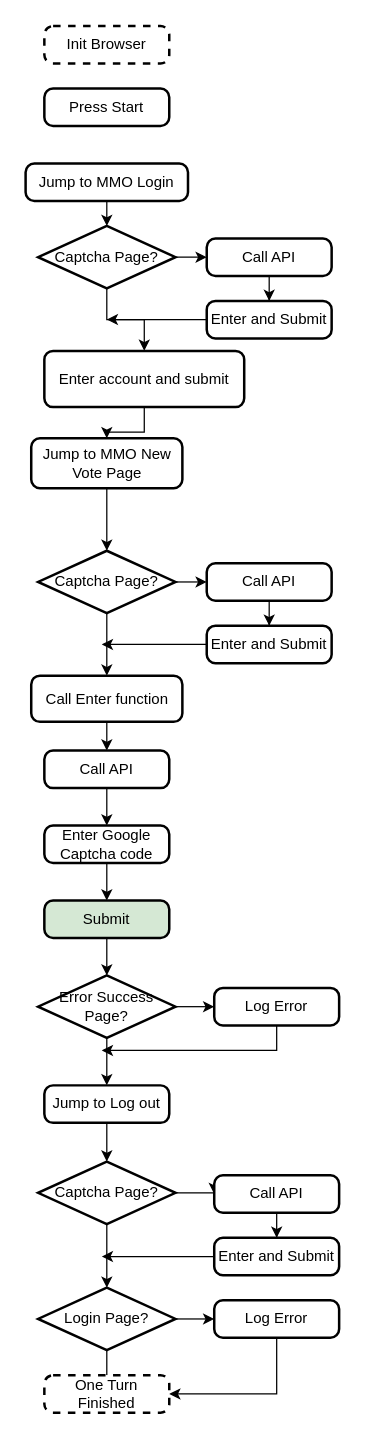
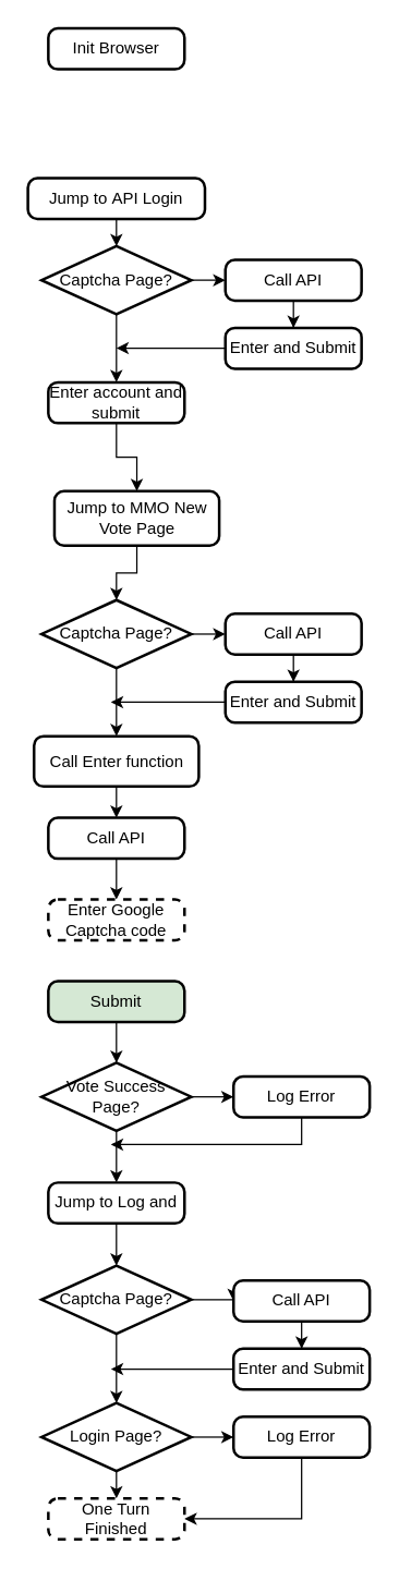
- <mxCell id="2" value="Init&amp;nbsp;Browser" style="rounded=1;whiteSpace=wrap;html=1;absoluteArcSize=1;arcSize=14;strokeWidth=2;dashed=1;" parent="1" vertex="1"><mxGeometry x="35" y="20" width="100" height="30" as="geometry" /></mxCell>
+ <mxCell id="2" value="Init&amp;nbsp;Browser" style="rounded=1;whiteSpace=wrap;html=1;absoluteArcSize=1;arcSize=14;strokeWidth=2;" parent="1" vertex="1"><mxGeometry x="35" y="20" width="100" height="30" as="geometry" /></mxCell>
- <mxCell id="5" value="Press&amp;nbsp;Start" style="rounded=1;whiteSpace=wrap;html=1;absoluteArcSize=1;arcSize=14;strokeWidth=2;" parent="1" vertex="1"><mxGeometry x="35" y="70" width="100" height="30" as="geometry" /></mxCell>
- <mxCell id="4" value="Jump&amp;nbsp;to&amp;nbsp;MMO&amp;nbsp;Login" style="rounded=1;whiteSpace=wrap;html=1;absoluteArcSize=1;arcSize=14;strokeWidth=2;" parent="1" vertex="1"><mxGeometry x="20" y="130" width="130" height="30" as="geometry" /></mxCell>
+ <mxCell id="4" value="Jump&amp;nbsp;to&amp;nbsp;API&amp;nbsp;Login" style="rounded=1;whiteSpace=wrap;html=1;absoluteArcSize=1;arcSize=14;strokeWidth=2;" parent="1" vertex="1"><mxGeometry x="20" y="130" width="130" height="30" as="geometry" /></mxCell>
- <mxCell id="14" value="Enter account and submit" style="rounded=1;whiteSpace=wrap;html=1;absoluteArcSize=1;arcSize=14;strokeWidth=2;" parent="1" vertex="1"><mxGeometry x="35" y="280" width="160" height="45" as="geometry" /></mxCell>
+ <mxCell id="14" value="Enter account and submit" style="rounded=1;whiteSpace=wrap;html=1;absoluteArcSize=1;arcSize=14;strokeWidth=2;" parent="1" vertex="1"><mxGeometry x="35" y="280" width="100" height="30" as="geometry" /></mxCell>
- <mxCell id="16" value="Jump&amp;nbsp;to&amp;nbsp;MMO&amp;nbsp;New Vote Page" style="rounded=1;whiteSpace=wrap;html=1;absoluteArcSize=1;arcSize=14;strokeWidth=2;" vertex="1" parent="1"><mxGeometry x="24.5" y="350" width="121" height="40" as="geometry" /></mxCell>
+ <mxCell id="16" value="Jump&amp;nbsp;to&amp;nbsp;MMO&amp;nbsp;New Vote Page" style="rounded=1;whiteSpace=wrap;html=1;absoluteArcSize=1;arcSize=14;strokeWidth=2;" vertex="1" parent="1"><mxGeometry x="39.5" y="360" width="121" height="40" as="geometry" /></mxCell>
- <mxCell id="29" value="Enter Google Captcha code" style="rounded=1;whiteSpace=wrap;html=1;absoluteArcSize=1;arcSize=14;strokeWidth=2;" vertex="1" parent="1"><mxGeometry x="35" y="660" width="100" height="30" as="geometry" /></mxCell>
+ <mxCell id="29" value="Enter Google Captcha code" style="rounded=1;whiteSpace=wrap;html=1;absoluteArcSize=1;arcSize=14;strokeWidth=2;dashed=1;" vertex="1" parent="1"><mxGeometry x="35" y="660" width="100" height="30" as="geometry" /></mxCell>
- <mxCell id="28" style="edgeStyle=orthogonalEdgeStyle;rounded=0;orthogonalLoop=1;jettySize=auto;html=1;exitX=0.5;exitY=1;exitDx=0;exitDy=0;entryX=0.5;entryY=0;entryDx=0;entryDy=0;" edge="1" parent="1" source="29" target="31"><mxGeometry relative="1" as="geometry" /></mxCell>
- <mxCell id="34" value="Error Success Page?" style="strokeWidth=2;html=1;shape=mxgraph.flowchart.decision;whiteSpace=wrap;" vertex="1" parent="1"><mxGeometry x="30" y="780" width="110" height="50" as="geometry" /></mxCell>
+ <mxCell id="34" value="Vote Success Page?" style="strokeWidth=2;html=1;shape=mxgraph.flowchart.decision;whiteSpace=wrap;" vertex="1" parent="1"><mxGeometry x="30" y="780" width="110" height="50" as="geometry" /></mxCell>
- <mxCell id="38" value="Jump to Log out" style="rounded=1;whiteSpace=wrap;html=1;absoluteArcSize=1;arcSize=14;strokeWidth=2;" vertex="1" parent="1"><mxGeometry x="35" y="868" width="100" height="30" as="geometry" /></mxCell>
+ <mxCell id="38" value="Jump to Log and" style="rounded=1;whiteSpace=wrap;html=1;absoluteArcSize=1;arcSize=14;strokeWidth=2;" vertex="1" parent="1"><mxGeometry x="35" y="868" width="100" height="30" as="geometry" /></mxCell>
- <mxCell id="46" style="edgeStyle=orthogonalEdgeStyle;rounded=0;orthogonalLoop=1;jettySize=auto;html=1;exitX=0.5;exitY=1;exitDx=0;exitDy=0;exitPerimeter=0;entryX=0.5;entryY=0;entryDx=0;entryDy=0;endArrow=none;" edge="1" parent="1" source="48" target="49"><mxGeometry relative="1" as="geometry" /></mxCell>
+ <mxCell id="46" style="edgeStyle=orthogonalEdgeStyle;rounded=0;orthogonalLoop=1;jettySize=auto;html=1;exitX=0.5;exitY=1;exitDx=0;exitDy=0;exitPerimeter=0;entryX=0.5;entryY=0;entryDx=0;entryDy=0;" edge="1" parent="1" source="48" target="49"><mxGeometry relative="1" as="geometry" /></mxCell>
